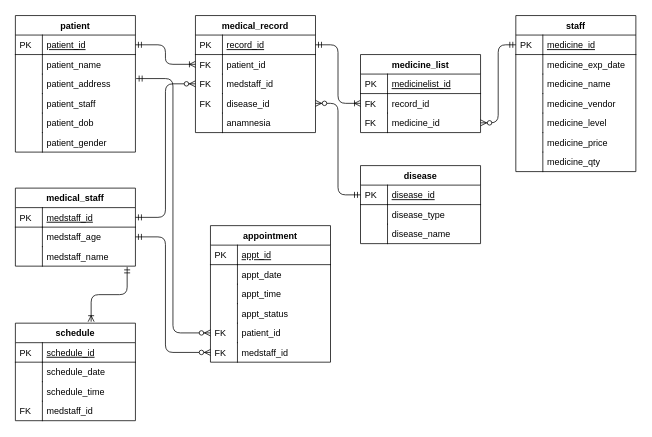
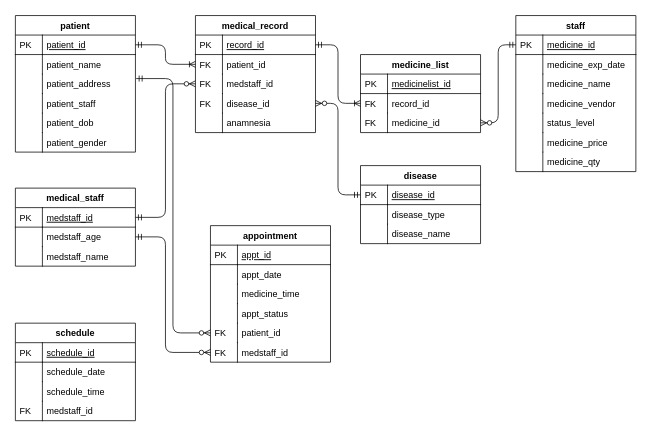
- <mxCell id="38" value="medicine_level" style="shape=partialRectangle;top=0;left=0;right=0;bottom=0;align=left;verticalAlign=top;fillColor=none;spacingLeft=40;spacingRight=4;overflow=hidden;rotatable=0;points=[[0,0.5],[1,0.5]];portConstraint=eastwest;dropTarget=0;rounded=0;shadow=0;strokeWidth=1;" vertex="1" parent="29"><mxGeometry y="130" width="160" height="26" as="geometry" /></mxCell>
+ <mxCell id="38" value="status_level" style="shape=partialRectangle;top=0;left=0;right=0;bottom=0;align=left;verticalAlign=top;fillColor=none;spacingLeft=40;spacingRight=4;overflow=hidden;rotatable=0;points=[[0,0.5],[1,0.5]];portConstraint=eastwest;dropTarget=0;rounded=0;shadow=0;strokeWidth=1;" vertex="1" parent="29"><mxGeometry y="130" width="160" height="26" as="geometry" /></mxCell>
- <mxCell id="91" value="" style="edgeStyle=orthogonalEdgeStyle;fontSize=12;html=1;endArrow=ERoneToMany;startArrow=ERmandOne;entryX=0.631;entryY=-0.015;entryDx=0;entryDy=0;entryPerimeter=0;exitX=0.931;exitY=1.038;exitDx=0;exitDy=0;exitPerimeter=0;" edge="1" parent="1" source="20" target="68"><mxGeometry width="100" height="100" relative="1" as="geometry"><mxPoint x="150" y="370" as="sourcePoint" /><mxPoint x="250" y="270" as="targetPoint" /></mxGeometry></mxCell>
- <mxCell id="60" value="appt_time" style="shape=partialRectangle;top=0;left=0;right=0;bottom=0;align=left;verticalAlign=top;fillColor=none;spacingLeft=40;spacingRight=4;overflow=hidden;rotatable=0;points=[[0,0.5],[1,0.5]];portConstraint=eastwest;dropTarget=0;rounded=0;shadow=0;strokeWidth=1;" vertex="1" parent="55"><mxGeometry y="78" width="160" height="26" as="geometry" /></mxCell>
+ <mxCell id="60" value="medicine_time" style="shape=partialRectangle;top=0;left=0;right=0;bottom=0;align=left;verticalAlign=top;fillColor=none;spacingLeft=40;spacingRight=4;overflow=hidden;rotatable=0;points=[[0,0.5],[1,0.5]];portConstraint=eastwest;dropTarget=0;rounded=0;shadow=0;strokeWidth=1;" vertex="1" parent="55"><mxGeometry y="78" width="160" height="26" as="geometry" /></mxCell>
